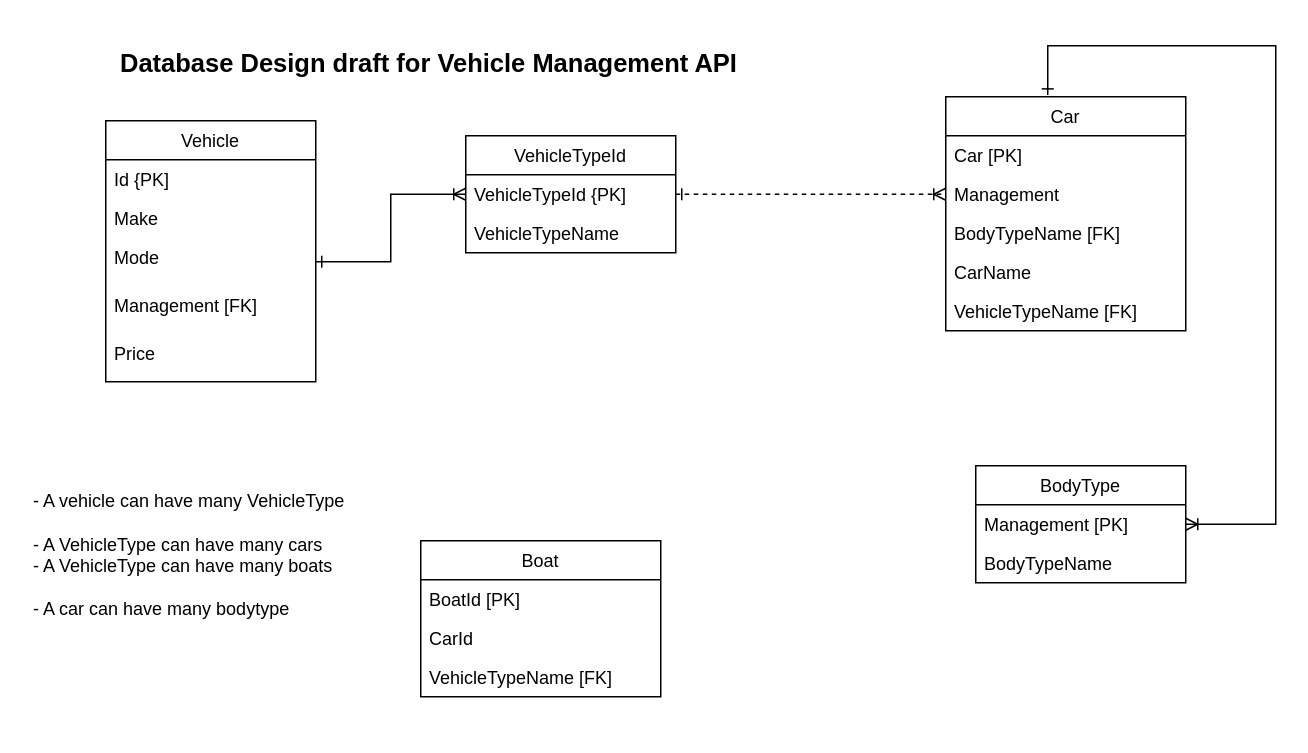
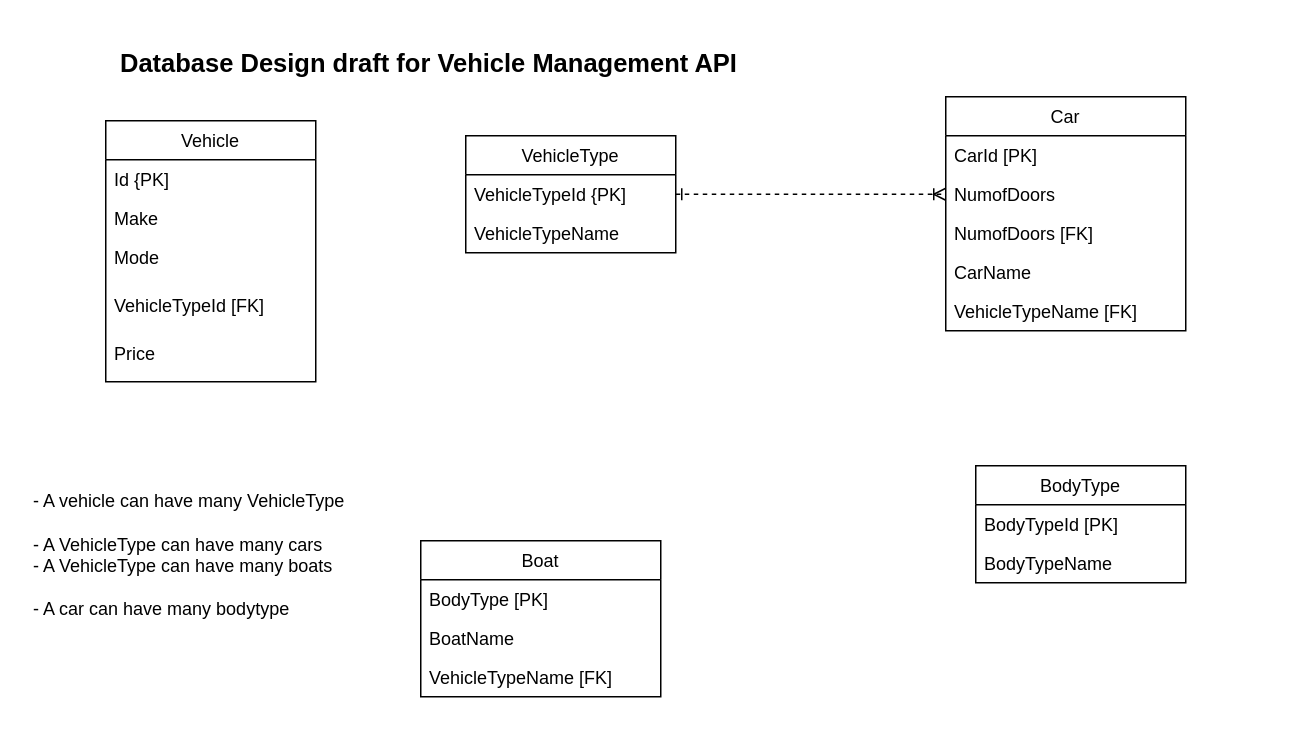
- <mxCell id="8" value="VehicleTypeId" style="swimlane;fontStyle=0;childLayout=stackLayout;horizontal=1;startSize=26;fillColor=none;horizontalStack=0;resizeParent=1;resizeParentMax=0;resizeLast=0;collapsible=1;marginBottom=0;" vertex="1" parent="1"><mxGeometry x="310" y="90" width="140" height="78" as="geometry" /></mxCell>
+ <mxCell id="8" value="VehicleType" style="swimlane;fontStyle=0;childLayout=stackLayout;horizontal=1;startSize=26;fillColor=none;horizontalStack=0;resizeParent=1;resizeParentMax=0;resizeLast=0;collapsible=1;marginBottom=0;" vertex="1" parent="1"><mxGeometry x="310" y="90" width="140" height="78" as="geometry" /></mxCell>
- <mxCell id="22" value="Car [PK]" style="text;strokeColor=none;fillColor=none;align=left;verticalAlign=top;spacingLeft=4;spacingRight=4;overflow=hidden;rotatable=0;points=[[0,0.5],[1,0.5]];portConstraint=eastwest;" vertex="1" parent="21"><mxGeometry y="26" width="160" height="26" as="geometry" /></mxCell>
+ <mxCell id="22" value="CarId [PK]" style="text;strokeColor=none;fillColor=none;align=left;verticalAlign=top;spacingLeft=4;spacingRight=4;overflow=hidden;rotatable=0;points=[[0,0.5],[1,0.5]];portConstraint=eastwest;" vertex="1" parent="21"><mxGeometry y="26" width="160" height="26" as="geometry" /></mxCell>
- <mxCell id="12" style="edgeStyle=orthogonalEdgeStyle;rounded=0;orthogonalLoop=1;jettySize=auto;html=1;endArrow=ERoneToMany;endFill=0;startArrow=ERone;startFill=0;exitX=0.425;exitY=-0.008;exitDx=0;exitDy=0;exitPerimeter=0;entryX=1;entryY=0.5;entryDx=0;entryDy=0;" edge="1" parent="1" source="21" target="13"><mxGeometry relative="1" as="geometry"><mxPoint x="230" y="355" as="sourcePoint" /><mxPoint x="330" y="310" as="targetPoint" /><Array as="points"><mxPoint x="698" y="30" /><mxPoint x="850" y="30" /><mxPoint x="850" y="349" /></Array></mxGeometry></mxCell>
- <mxCell id="23" value="Management" style="text;strokeColor=none;fillColor=none;align=left;verticalAlign=top;spacingLeft=4;spacingRight=4;overflow=hidden;rotatable=0;points=[[0,0.5],[1,0.5]];portConstraint=eastwest;" vertex="1" parent="21"><mxGeometry y="52" width="160" height="26" as="geometry" /></mxCell>
+ <mxCell id="23" value="NumofDoors" style="text;strokeColor=none;fillColor=none;align=left;verticalAlign=top;spacingLeft=4;spacingRight=4;overflow=hidden;rotatable=0;points=[[0,0.5],[1,0.5]];portConstraint=eastwest;" vertex="1" parent="21"><mxGeometry y="52" width="160" height="26" as="geometry" /></mxCell>
- <mxCell id="11" style="edgeStyle=orthogonalEdgeStyle;rounded=0;orthogonalLoop=1;jettySize=auto;html=1;endArrow=ERoneToMany;endFill=0;startArrow=ERone;startFill=0;" edge="1" parent="1" source="5" target="9"><mxGeometry relative="1" as="geometry" /></mxCell>
- <mxCell id="24" value="BodyTypeName [FK]" style="text;strokeColor=none;fillColor=none;align=left;verticalAlign=top;spacingLeft=4;spacingRight=4;overflow=hidden;rotatable=0;points=[[0,0.5],[1,0.5]];portConstraint=eastwest;" vertex="1" parent="21"><mxGeometry y="78" width="160" height="26" as="geometry" /></mxCell>
+ <mxCell id="24" value="NumofDoors [FK]" style="text;strokeColor=none;fillColor=none;align=left;verticalAlign=top;spacingLeft=4;spacingRight=4;overflow=hidden;rotatable=0;points=[[0,0.5],[1,0.5]];portConstraint=eastwest;" vertex="1" parent="21"><mxGeometry y="78" width="160" height="26" as="geometry" /></mxCell>
- <mxCell id="6" value="Management [FK]" style="text;strokeColor=none;fillColor=none;align=left;verticalAlign=top;spacingLeft=4;spacingRight=4;overflow=hidden;rotatable=0;points=[[0,0.5],[1,0.5]];portConstraint=eastwest;" vertex="1" parent="2"><mxGeometry y="110" width="140" height="32" as="geometry" /></mxCell>
+ <mxCell id="6" value="VehicleTypeId [FK]" style="text;strokeColor=none;fillColor=none;align=left;verticalAlign=top;spacingLeft=4;spacingRight=4;overflow=hidden;rotatable=0;points=[[0,0.5],[1,0.5]];portConstraint=eastwest;" vertex="1" parent="2"><mxGeometry y="110" width="140" height="32" as="geometry" /></mxCell>
- <mxCell id="14" value="Management [PK]" style="text;strokeColor=none;fillColor=none;align=left;verticalAlign=top;spacingLeft=4;spacingRight=4;overflow=hidden;rotatable=0;points=[[0,0.5],[1,0.5]];portConstraint=eastwest;" vertex="1" parent="13"><mxGeometry y="26" width="140" height="26" as="geometry" /></mxCell>
+ <mxCell id="14" value="BodyTypeId [PK]" style="text;strokeColor=none;fillColor=none;align=left;verticalAlign=top;spacingLeft=4;spacingRight=4;overflow=hidden;rotatable=0;points=[[0,0.5],[1,0.5]];portConstraint=eastwest;" vertex="1" parent="13"><mxGeometry y="26" width="140" height="26" as="geometry" /></mxCell>
- <mxCell id="17" value="BoatId [PK]" style="text;strokeColor=none;fillColor=none;align=left;verticalAlign=top;spacingLeft=4;spacingRight=4;overflow=hidden;rotatable=0;points=[[0,0.5],[1,0.5]];portConstraint=eastwest;" vertex="1" parent="16"><mxGeometry y="26" width="160" height="26" as="geometry" /></mxCell>
+ <mxCell id="17" value="BodyType [PK]" style="text;strokeColor=none;fillColor=none;align=left;verticalAlign=top;spacingLeft=4;spacingRight=4;overflow=hidden;rotatable=0;points=[[0,0.5],[1,0.5]];portConstraint=eastwest;" vertex="1" parent="16"><mxGeometry y="26" width="160" height="26" as="geometry" /></mxCell>
- <mxCell id="18" value="CarId" style="text;strokeColor=none;fillColor=none;align=left;verticalAlign=top;spacingLeft=4;spacingRight=4;overflow=hidden;rotatable=0;points=[[0,0.5],[1,0.5]];portConstraint=eastwest;" vertex="1" parent="16"><mxGeometry y="52" width="160" height="26" as="geometry" /></mxCell>
+ <mxCell id="18" value="BoatName" style="text;strokeColor=none;fillColor=none;align=left;verticalAlign=top;spacingLeft=4;spacingRight=4;overflow=hidden;rotatable=0;points=[[0,0.5],[1,0.5]];portConstraint=eastwest;" vertex="1" parent="16"><mxGeometry y="52" width="160" height="26" as="geometry" /></mxCell>
